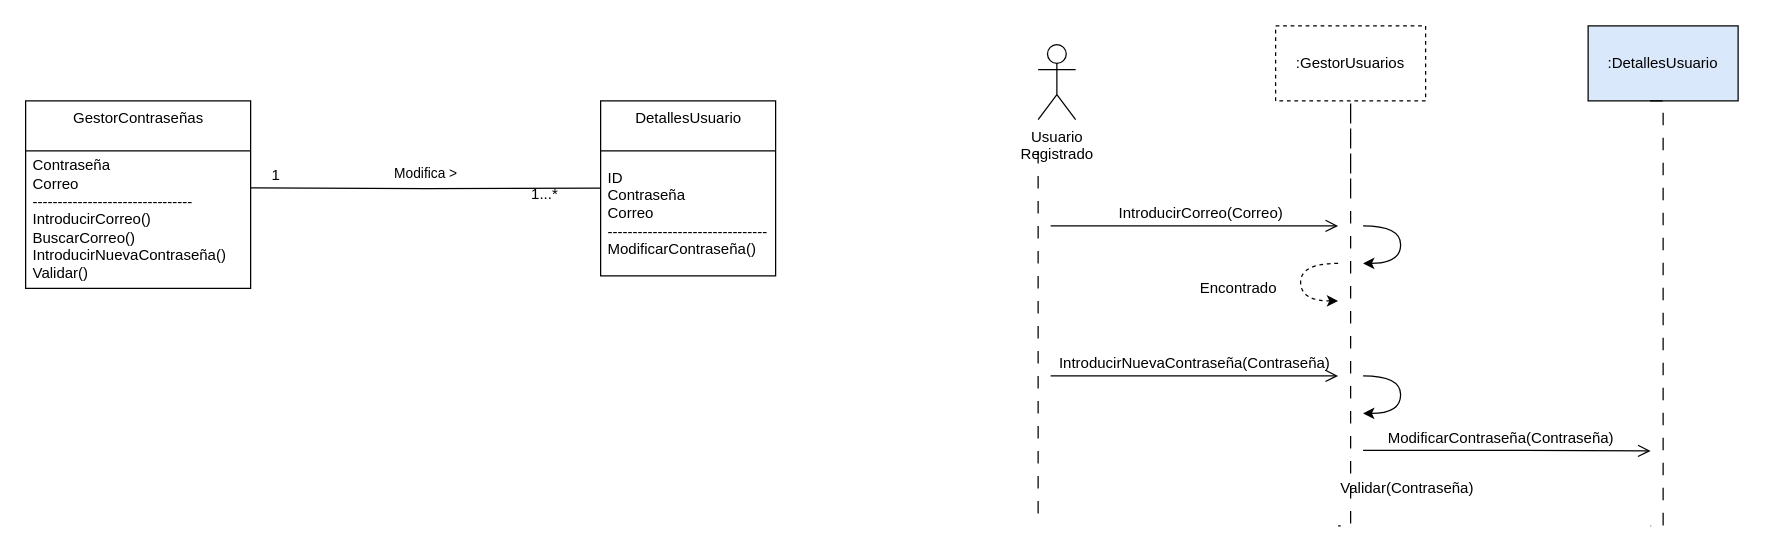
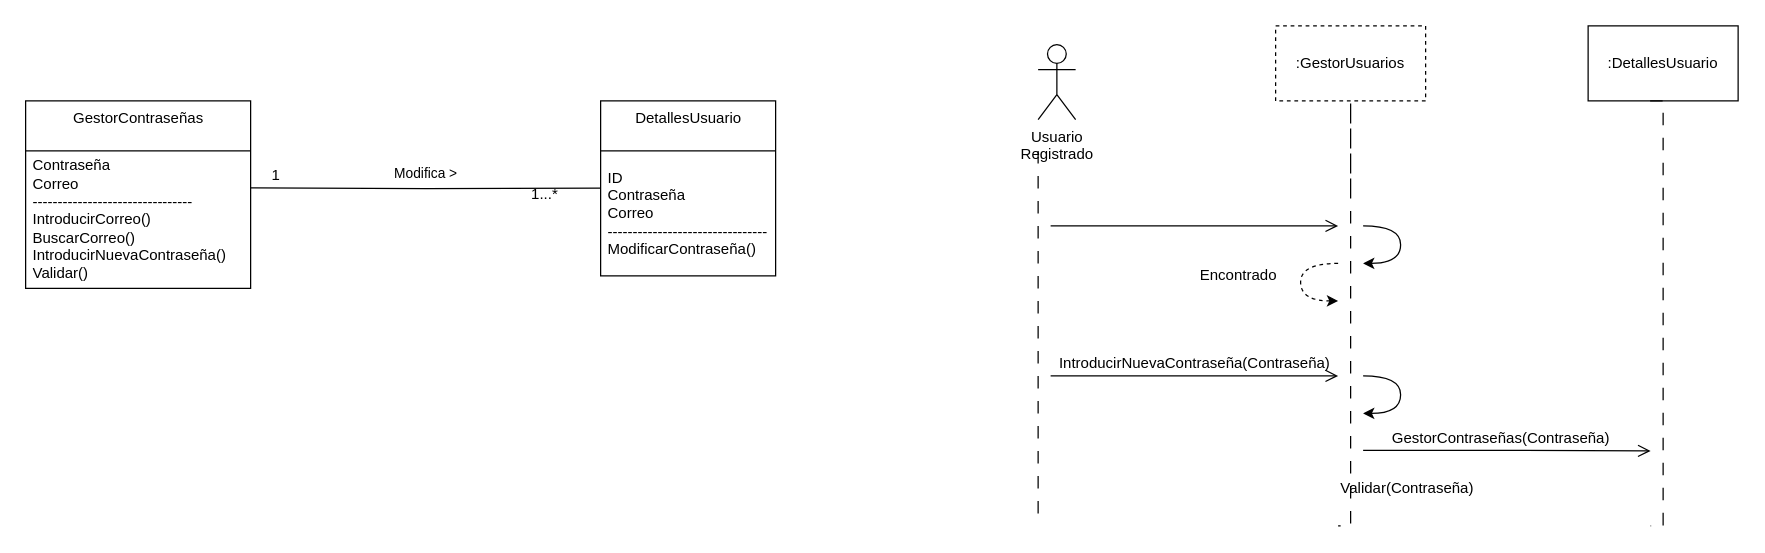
- <mxCell id="5" value=":DetallesUsuario" style="rounded=0;whiteSpace=wrap;html=1;fillColor=#dae8fc;" parent="1" vertex="1"><mxGeometry x="1270" y="20" width="120" height="60" as="geometry" /></mxCell>
+ <mxCell id="5" value=":DetallesUsuario" style="rounded=0;whiteSpace=wrap;html=1;" parent="1" vertex="1"><mxGeometry x="1270" y="20" width="120" height="60" as="geometry" /></mxCell>
- <mxCell id="16" value="IntroducirCorreo(Correo)" style="text;html=1;align=center;verticalAlign=middle;resizable=0;points=[];autosize=1;strokeColor=none;fillColor=none;" parent="1" vertex="1"><mxGeometry x="885" y="160" width="150" height="20" as="geometry" /></mxCell>
- <mxCell id="19" value="Encontrado" style="text;html=1;align=center;verticalAlign=middle;resizable=0;points=[];autosize=1;strokeColor=none;fillColor=none;" parent="1" vertex="1"><mxGeometry x="950" y="220" width="80" height="20" as="geometry" /></mxCell>
+ <mxCell id="19" value="Encontrado" style="text;html=1;align=center;verticalAlign=middle;resizable=0;points=[];autosize=1;strokeColor=none;fillColor=none;" parent="1" vertex="1"><mxGeometry x="950" y="210" width="80" height="20" as="geometry" /></mxCell>
- <mxCell id="25" value="ModificarContraseña(Contraseña)" style="text;html=1;align=center;verticalAlign=middle;resizable=0;points=[];autosize=1;strokeColor=none;fillColor=none;" parent="1" vertex="1"><mxGeometry x="1100" y="340" width="200" height="20" as="geometry" /></mxCell>
+ <mxCell id="25" value="GestorContraseñas(Contraseña)" style="text;html=1;align=center;verticalAlign=middle;resizable=0;points=[];autosize=1;strokeColor=none;fillColor=none;" parent="1" vertex="1"><mxGeometry x="1100" y="340" width="200" height="20" as="geometry" /></mxCell>
